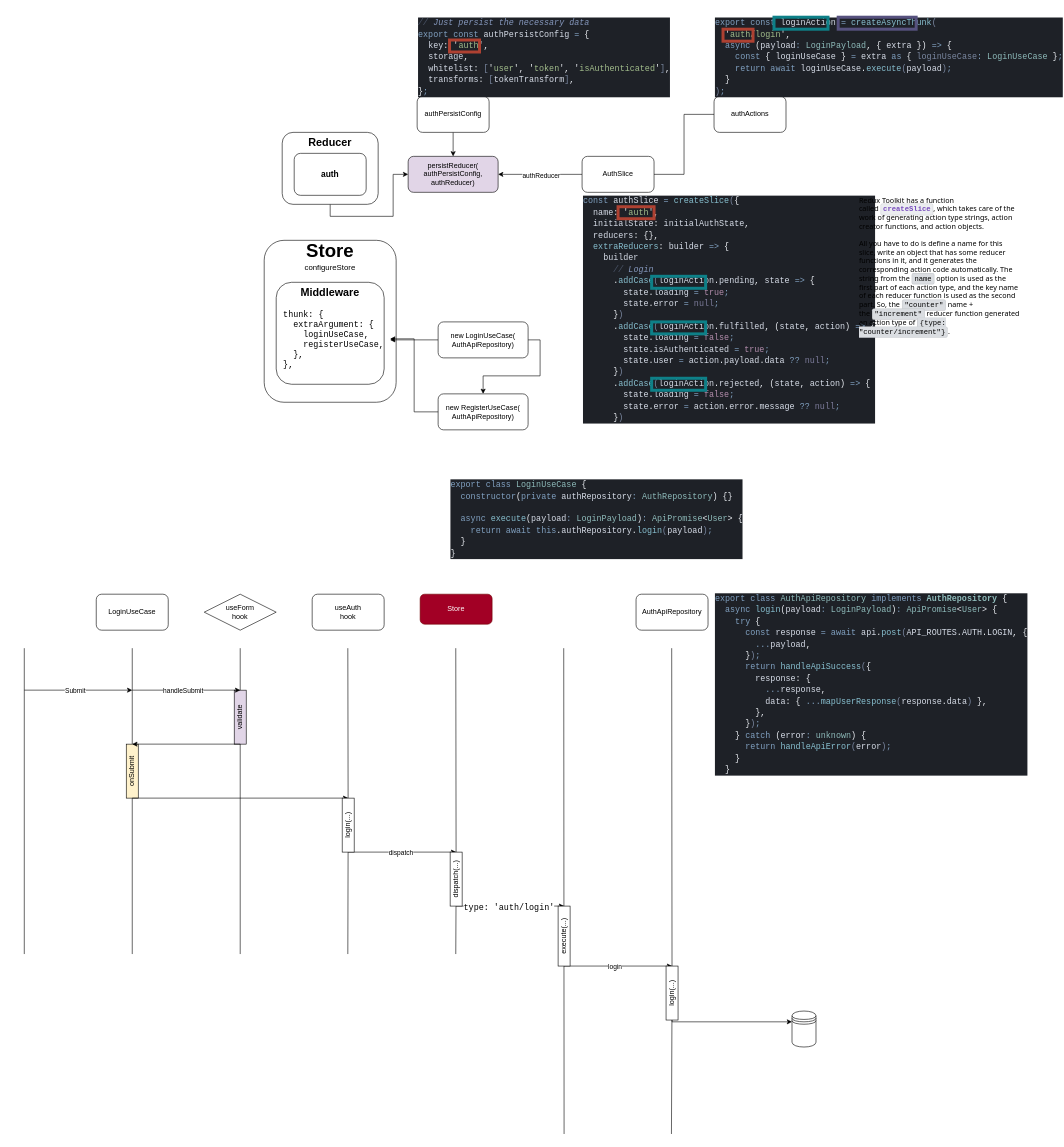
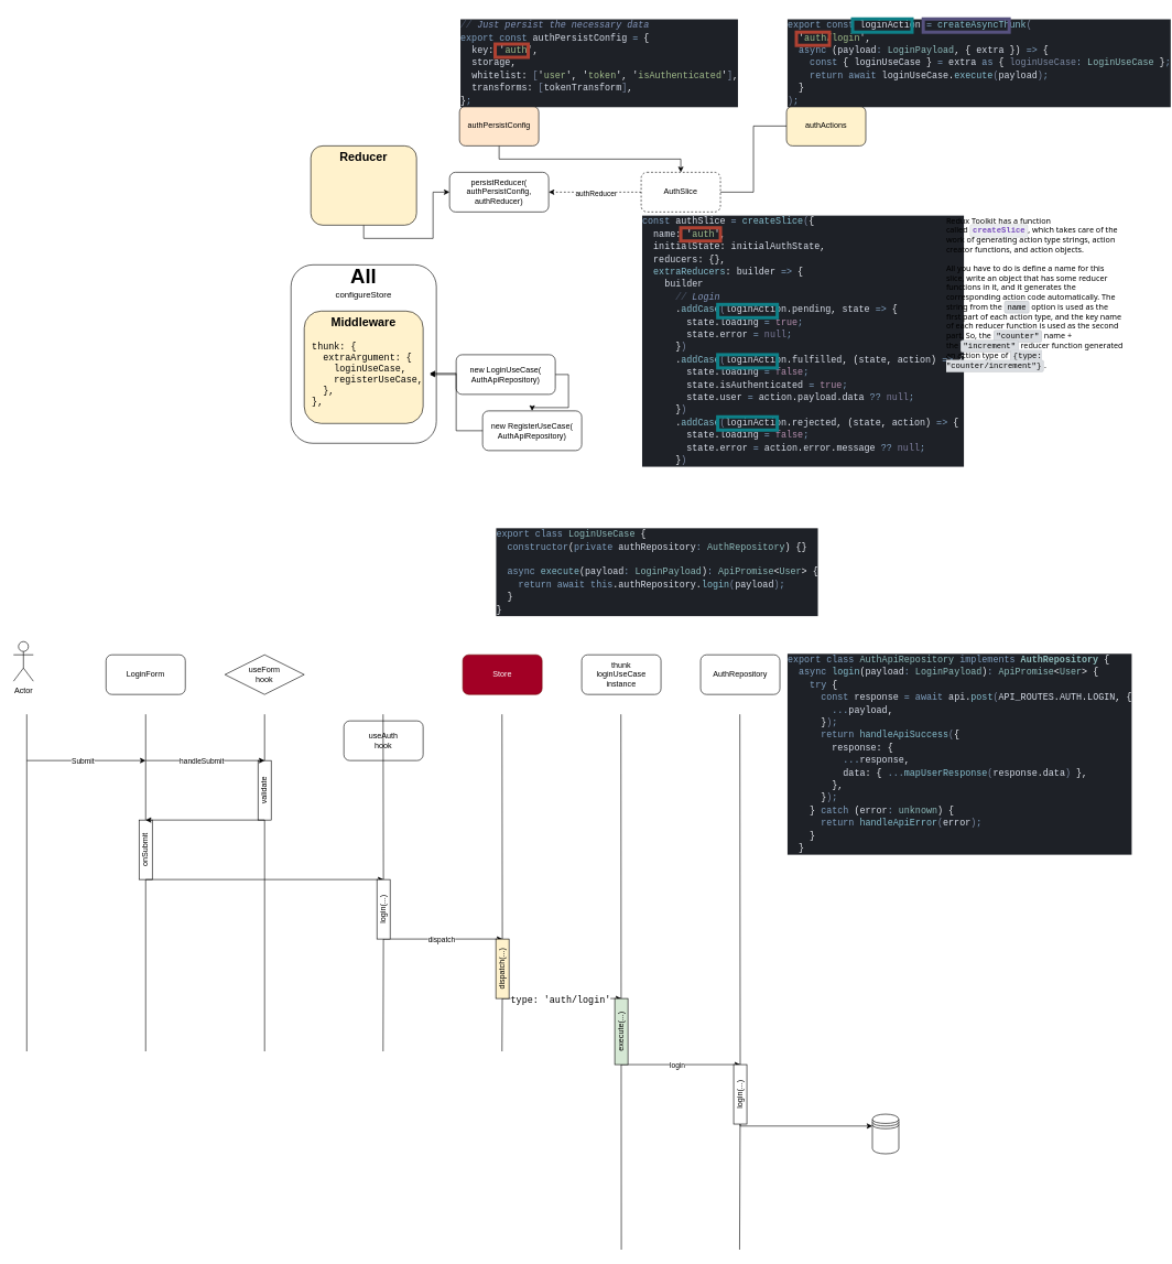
- <mxCell id="32" value="authPersistConfig" style="rounded=1;whiteSpace=wrap;html=1;" vertex="1" parent="1"><mxGeometry x="695" y="160" width="120" height="60" as="geometry" /></mxCell>
+ <mxCell id="32" value="authPersistConfig" style="rounded=1;whiteSpace=wrap;html=1;fillColor=#ffe6cc;" vertex="1" parent="1"><mxGeometry x="695" y="160" width="120" height="60" as="geometry" /></mxCell>
- <mxCell id="42" value="authActions" style="rounded=1;whiteSpace=wrap;html=1;" vertex="1" parent="1"><mxGeometry x="1190" y="160" width="120" height="60" as="geometry" /></mxCell>
+ <mxCell id="42" value="authActions" style="rounded=1;whiteSpace=wrap;html=1;fillColor=#fff2cc;" vertex="1" parent="1"><mxGeometry x="1190" y="160" width="120" height="60" as="geometry" /></mxCell>
- <mxCell id="36" value="Reducer" style="rounded=1;whiteSpace=wrap;html=1;verticalAlign=top;fontStyle=1;fontSize=18;" vertex="1" parent="1"><mxGeometry x="470" y="220" width="160" height="120" as="geometry" /></mxCell>
+ <mxCell id="36" value="Reducer" style="rounded=1;whiteSpace=wrap;html=1;verticalAlign=top;fontStyle=1;fontSize=18;fillColor=#fff2cc;" vertex="1" parent="1"><mxGeometry x="470" y="220" width="160" height="120" as="geometry" /></mxCell>
- <mxCell id="31" style="edgeStyle=orthogonalEdgeStyle;rounded=0;orthogonalLoop=1;jettySize=auto;html=1;exitX=0.5;exitY=1;exitDx=0;exitDy=0;entryX=0.5;entryY=0;entryDx=0;entryDy=0;" edge="1" parent="1" source="32" target="34"><mxGeometry relative="1" as="geometry" /></mxCell>
+ <mxCell id="31" style="edgeStyle=orthogonalEdgeStyle;rounded=0;orthogonalLoop=1;jettySize=auto;html=1;exitX=0.5;exitY=1;exitDx=0;exitDy=0;" edge="1" parent="1" source="32" target="30"><mxGeometry relative="1" as="geometry" /></mxCell>
- <mxCell id="37" value="&lt;b&gt;&lt;font style=&quot;font-size: 14px;&quot;&gt;auth&lt;/font&gt;&lt;/b&gt;" style="rounded=1;whiteSpace=wrap;html=1;" vertex="1" parent="1"><mxGeometry x="490" y="255" width="120" height="70" as="geometry" /></mxCell>
- <mxCell id="34" value="persistReducer(&lt;br&gt;authPersistConfig,&lt;br&gt;authReducer)" style="rounded=1;whiteSpace=wrap;html=1;fillColor=#e1d5e7;" vertex="1" parent="1"><mxGeometry x="680" y="260" width="150" height="60" as="geometry" /></mxCell>
+ <mxCell id="34" value="persistReducer(&lt;br&gt;authPersistConfig,&lt;br&gt;authReducer)" style="rounded=1;whiteSpace=wrap;html=1;" vertex="1" parent="1"><mxGeometry x="680" y="260" width="150" height="60" as="geometry" /></mxCell>
- <mxCell id="28" style="edgeStyle=orthogonalEdgeStyle;rounded=0;orthogonalLoop=1;jettySize=auto;html=1;exitX=0;exitY=0.5;exitDx=0;exitDy=0;entryX=1;entryY=0.5;entryDx=0;entryDy=0;" edge="1" parent="1" source="30" target="34"><mxGeometry relative="1" as="geometry" /></mxCell>
+ <mxCell id="28" style="edgeStyle=orthogonalEdgeStyle;rounded=0;orthogonalLoop=1;jettySize=auto;html=1;exitX=0;exitY=0.5;exitDx=0;exitDy=0;entryX=1;entryY=0.5;entryDx=0;entryDy=0;dashed=1;" edge="1" parent="1" source="30" target="34"><mxGeometry relative="1" as="geometry" /></mxCell>
- <mxCell id="30" value="AuthSlice" style="rounded=1;whiteSpace=wrap;html=1;" vertex="1" parent="1"><mxGeometry x="970" y="260" width="120" height="60" as="geometry" /></mxCell>
+ <mxCell id="30" value="AuthSlice" style="rounded=1;whiteSpace=wrap;html=1;dashed=1;" vertex="1" parent="1"><mxGeometry x="970" y="260" width="120" height="60" as="geometry" /></mxCell>
- <mxCell id="33" value="&lt;div style=&quot;line-height: 70%;&quot;&gt;Store&lt;br&gt;&lt;font style=&quot;font-size: 13px; font-weight: normal; line-height: 70%;&quot;&gt;configureStore&lt;/font&gt;&lt;/div&gt;" style="rounded=1;whiteSpace=wrap;html=1;verticalAlign=top;fontStyle=1;fontSize=31;" vertex="1" parent="1"><mxGeometry x="440" y="400" width="220" height="270" as="geometry" /></mxCell>
+ <mxCell id="33" value="&lt;div style=&quot;line-height: 70%;&quot;&gt;All&lt;br&gt;&lt;font style=&quot;font-size: 13px; font-weight: normal; line-height: 70%;&quot;&gt;configureStore&lt;/font&gt;&lt;/div&gt;" style="rounded=1;whiteSpace=wrap;html=1;verticalAlign=top;fontStyle=1;fontSize=31;" vertex="1" parent="1"><mxGeometry x="440" y="400" width="220" height="270" as="geometry" /></mxCell>
- <mxCell id="38" value="Middleware" style="rounded=1;whiteSpace=wrap;html=1;verticalAlign=top;fontStyle=1;fontSize=18;" vertex="1" parent="1"><mxGeometry x="460" y="470" width="180" height="170" as="geometry" /></mxCell>
+ <mxCell id="38" value="Middleware" style="rounded=1;whiteSpace=wrap;html=1;verticalAlign=top;fontStyle=1;fontSize=18;fillColor=#fff2cc;" vertex="1" parent="1"><mxGeometry x="460" y="470" width="180" height="170" as="geometry" /></mxCell>
- <mxCell id="40" value="new LoginUseCase(&lt;br&gt;AuthApiRepository)" style="rounded=1;whiteSpace=wrap;html=1;" vertex="1" parent="1"><mxGeometry x="730" y="536" width="150" height="60" as="geometry" /></mxCell>
+ <mxCell id="40" value="new LoginUseCase(&lt;br&gt;AuthApiRepository)" style="rounded=1;whiteSpace=wrap;html=1;" vertex="1" parent="1"><mxGeometry x="690" y="536" width="150" height="60" as="geometry" /></mxCell>
- <mxCell id="58" value="new RegisterUseCase(&lt;br&gt;AuthApiRepository)" style="rounded=1;whiteSpace=wrap;html=1;" vertex="1" parent="1"><mxGeometry x="730" y="656" width="150" height="60" as="geometry" /></mxCell>
+ <mxCell id="58" value="new RegisterUseCase(&lt;br&gt;AuthApiRepository)" style="rounded=1;whiteSpace=wrap;html=1;" vertex="1" parent="1"><mxGeometry x="730" y="621" width="150" height="60" as="geometry" /></mxCell>
+ <mxCell id="4" value="Actor" style="shape=umlActor;verticalLabelPosition=bottom;verticalAlign=top;html=1;outlineConnect=0;" vertex="1" parent="1"><mxGeometry x="20" y="970" width="30" height="60" as="geometry" /></mxCell>
- <mxCell id="61" value="Store" style="rounded=1;whiteSpace=wrap;html=1;fillColor=#a20025;fontColor=#ffffff;strokeColor=#6F0000;" vertex="1" parent="1"><mxGeometry x="700" y="990" width="120" height="50" as="geometry" /></mxCell>
+ <mxCell id="61" value="Store" style="rounded=1;whiteSpace=wrap;html=1;fillColor=#a20025;fontColor=#ffffff;strokeColor=#6F0000;" vertex="1" parent="1"><mxGeometry x="700" y="990" width="120" height="60" as="geometry" /></mxCell>
- <mxCell id="10" value="LoginUseCase" style="rounded=1;whiteSpace=wrap;html=1;" vertex="1" parent="1"><mxGeometry x="160" y="990" width="120" height="60" as="geometry" /></mxCell>
+ <mxCell id="10" value="LoginForm" style="rounded=1;whiteSpace=wrap;html=1;" vertex="1" parent="1"><mxGeometry x="160" y="990" width="120" height="60" as="geometry" /></mxCell>
- <mxCell id="17" value="useAuth&lt;br&gt;hook" style="rounded=1;whiteSpace=wrap;html=1;" vertex="1" parent="1"><mxGeometry x="520" y="990" width="120" height="60" as="geometry" /></mxCell>
+ <mxCell id="17" value="useAuth&lt;br&gt;hook" style="rounded=1;whiteSpace=wrap;html=1;" vertex="1" parent="1"><mxGeometry x="520" y="1090" width="120" height="60" as="geometry" /></mxCell>
+ <mxCell id="21" value="thunk&lt;br&gt;loginUseCase instance" style="rounded=1;whiteSpace=wrap;html=1;" vertex="1" parent="1"><mxGeometry x="880" y="990" width="120" height="60" as="geometry" /></mxCell>
- <mxCell id="23" value="AuthApiRepository" style="rounded=1;whiteSpace=wrap;html=1;" vertex="1" parent="1"><mxGeometry x="1060" y="990" width="120" height="60" as="geometry" /></mxCell>
+ <mxCell id="23" value="AuthRepository" style="rounded=1;whiteSpace=wrap;html=1;" vertex="1" parent="1"><mxGeometry x="1060" y="990" width="120" height="60" as="geometry" /></mxCell>
- <mxCell id="11" value="validate" style="rounded=0;whiteSpace=wrap;html=1;horizontal=0;fillColor=#e1d5e7;" vertex="1" parent="1"><mxGeometry x="390" y="1150" width="20" height="90" as="geometry" /></mxCell>
+ <mxCell id="11" value="validate" style="rounded=0;whiteSpace=wrap;html=1;horizontal=0;" vertex="1" parent="1"><mxGeometry x="390" y="1150" width="20" height="90" as="geometry" /></mxCell>
- <mxCell id="15" value="onSubmit" style="rounded=0;whiteSpace=wrap;html=1;horizontal=0;fillColor=#fff2cc;" vertex="1" parent="1"><mxGeometry x="210" y="1240" width="20" height="90" as="geometry" /></mxCell>
+ <mxCell id="15" value="onSubmit" style="rounded=0;whiteSpace=wrap;html=1;horizontal=0;" vertex="1" parent="1"><mxGeometry x="210" y="1240" width="20" height="90" as="geometry" /></mxCell>
- <mxCell id="68" value="dispatch(...)" style="rounded=0;whiteSpace=wrap;html=1;horizontal=0;" vertex="1" parent="1"><mxGeometry x="750" y="1420" width="20" height="90" as="geometry" /></mxCell>
+ <mxCell id="68" value="dispatch(...)" style="rounded=0;whiteSpace=wrap;html=1;horizontal=0;fillColor=#fff2cc;" vertex="1" parent="1"><mxGeometry x="750" y="1420" width="20" height="90" as="geometry" /></mxCell>
- <mxCell id="69" value="execute(...)" style="rounded=0;whiteSpace=wrap;html=1;horizontal=0;" vertex="1" parent="1"><mxGeometry x="930" y="1510" width="20" height="100" as="geometry" /></mxCell>
+ <mxCell id="69" value="execute(...)" style="rounded=0;whiteSpace=wrap;html=1;horizontal=0;fillColor=#d5e8d4;" vertex="1" parent="1"><mxGeometry x="930" y="1510" width="20" height="100" as="geometry" /></mxCell>
